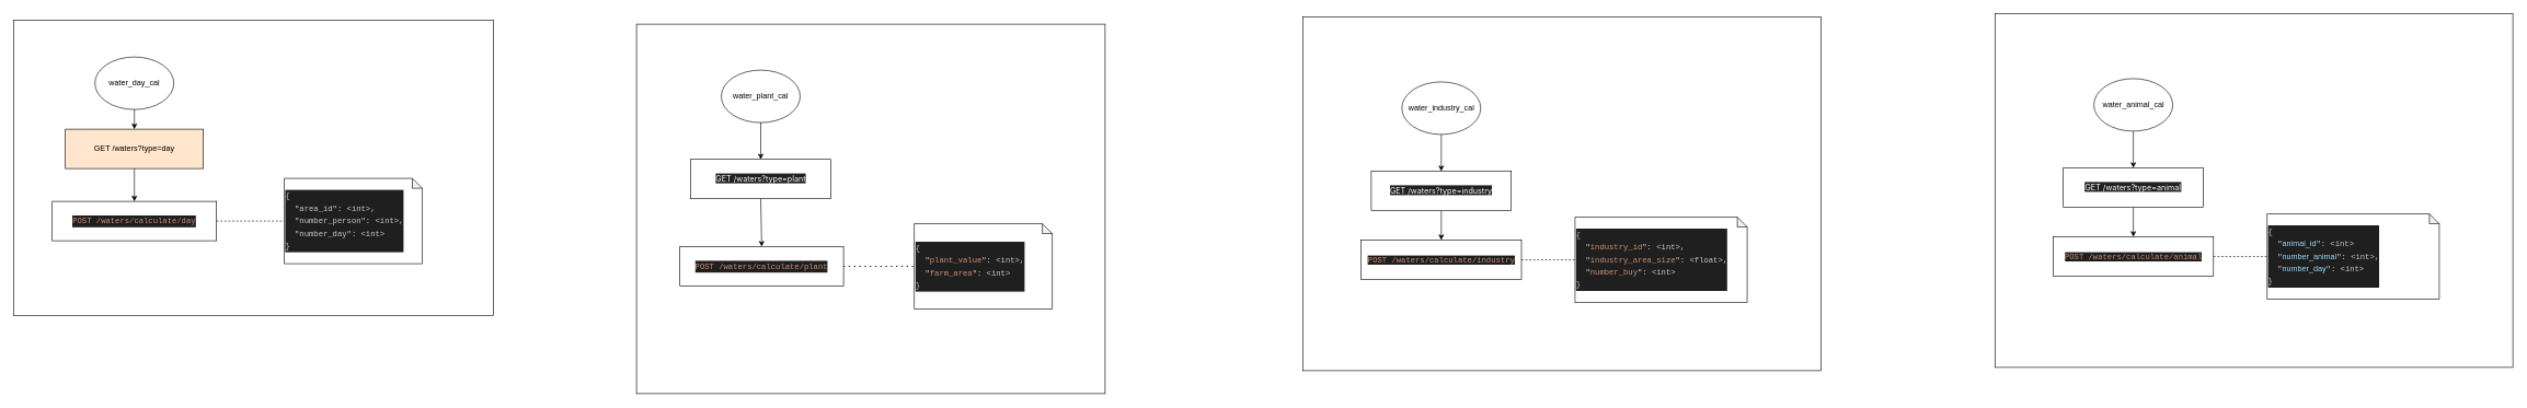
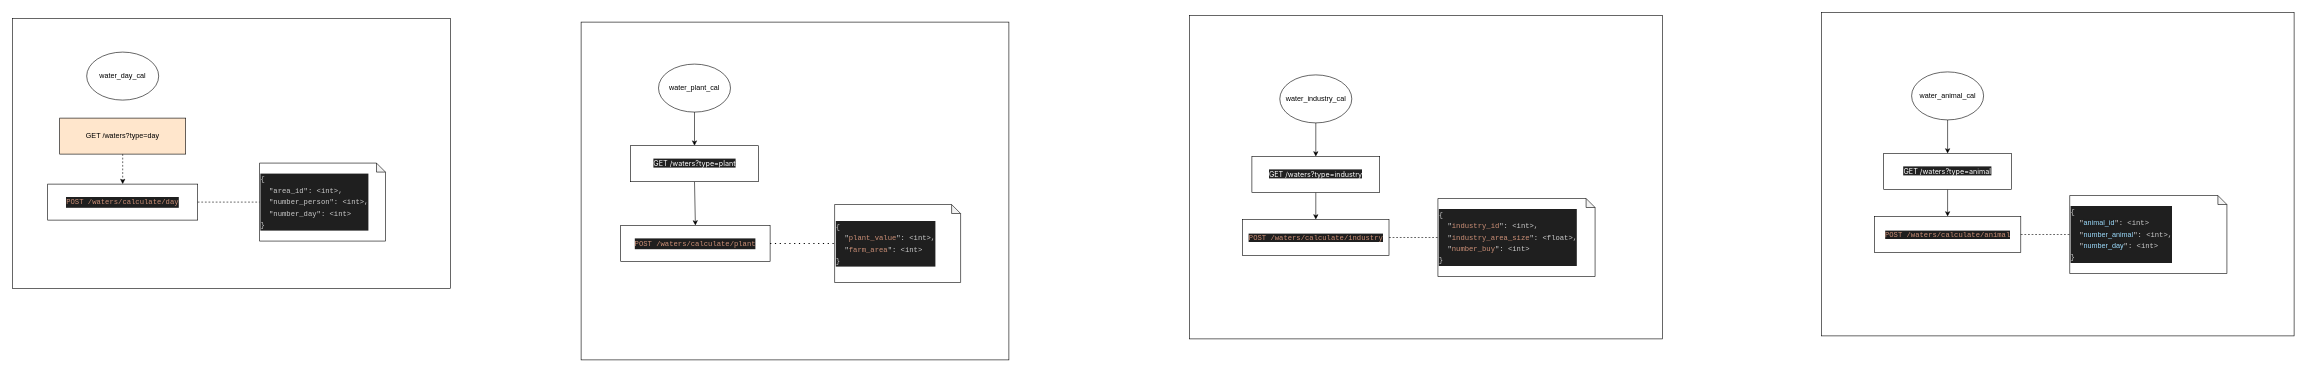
- <mxCell id="7" style="edgeStyle=none;html=1;exitX=0.5;exitY=1;exitDx=0;exitDy=0;entryX=0.5;entryY=0;entryDx=0;entryDy=0;" parent="1" source="8" target="6" edge="1"><mxGeometry relative="1" as="geometry" /></mxCell>
- <mxCell id="5" style="edgeStyle=none;html=1;exitX=0.5;exitY=1;exitDx=0;exitDy=0;entryX=0.5;entryY=0;entryDx=0;entryDy=0;" parent="1" source="6" target="9" edge="1"><mxGeometry relative="1" as="geometry" /></mxCell>
+ <mxCell id="5" style="edgeStyle=none;html=1;exitX=0.5;exitY=1;exitDx=0;exitDy=0;entryX=0.5;entryY=0;entryDx=0;entryDy=0;dashed=1;" parent="1" source="6" target="9" edge="1"><mxGeometry relative="1" as="geometry" /></mxCell>
